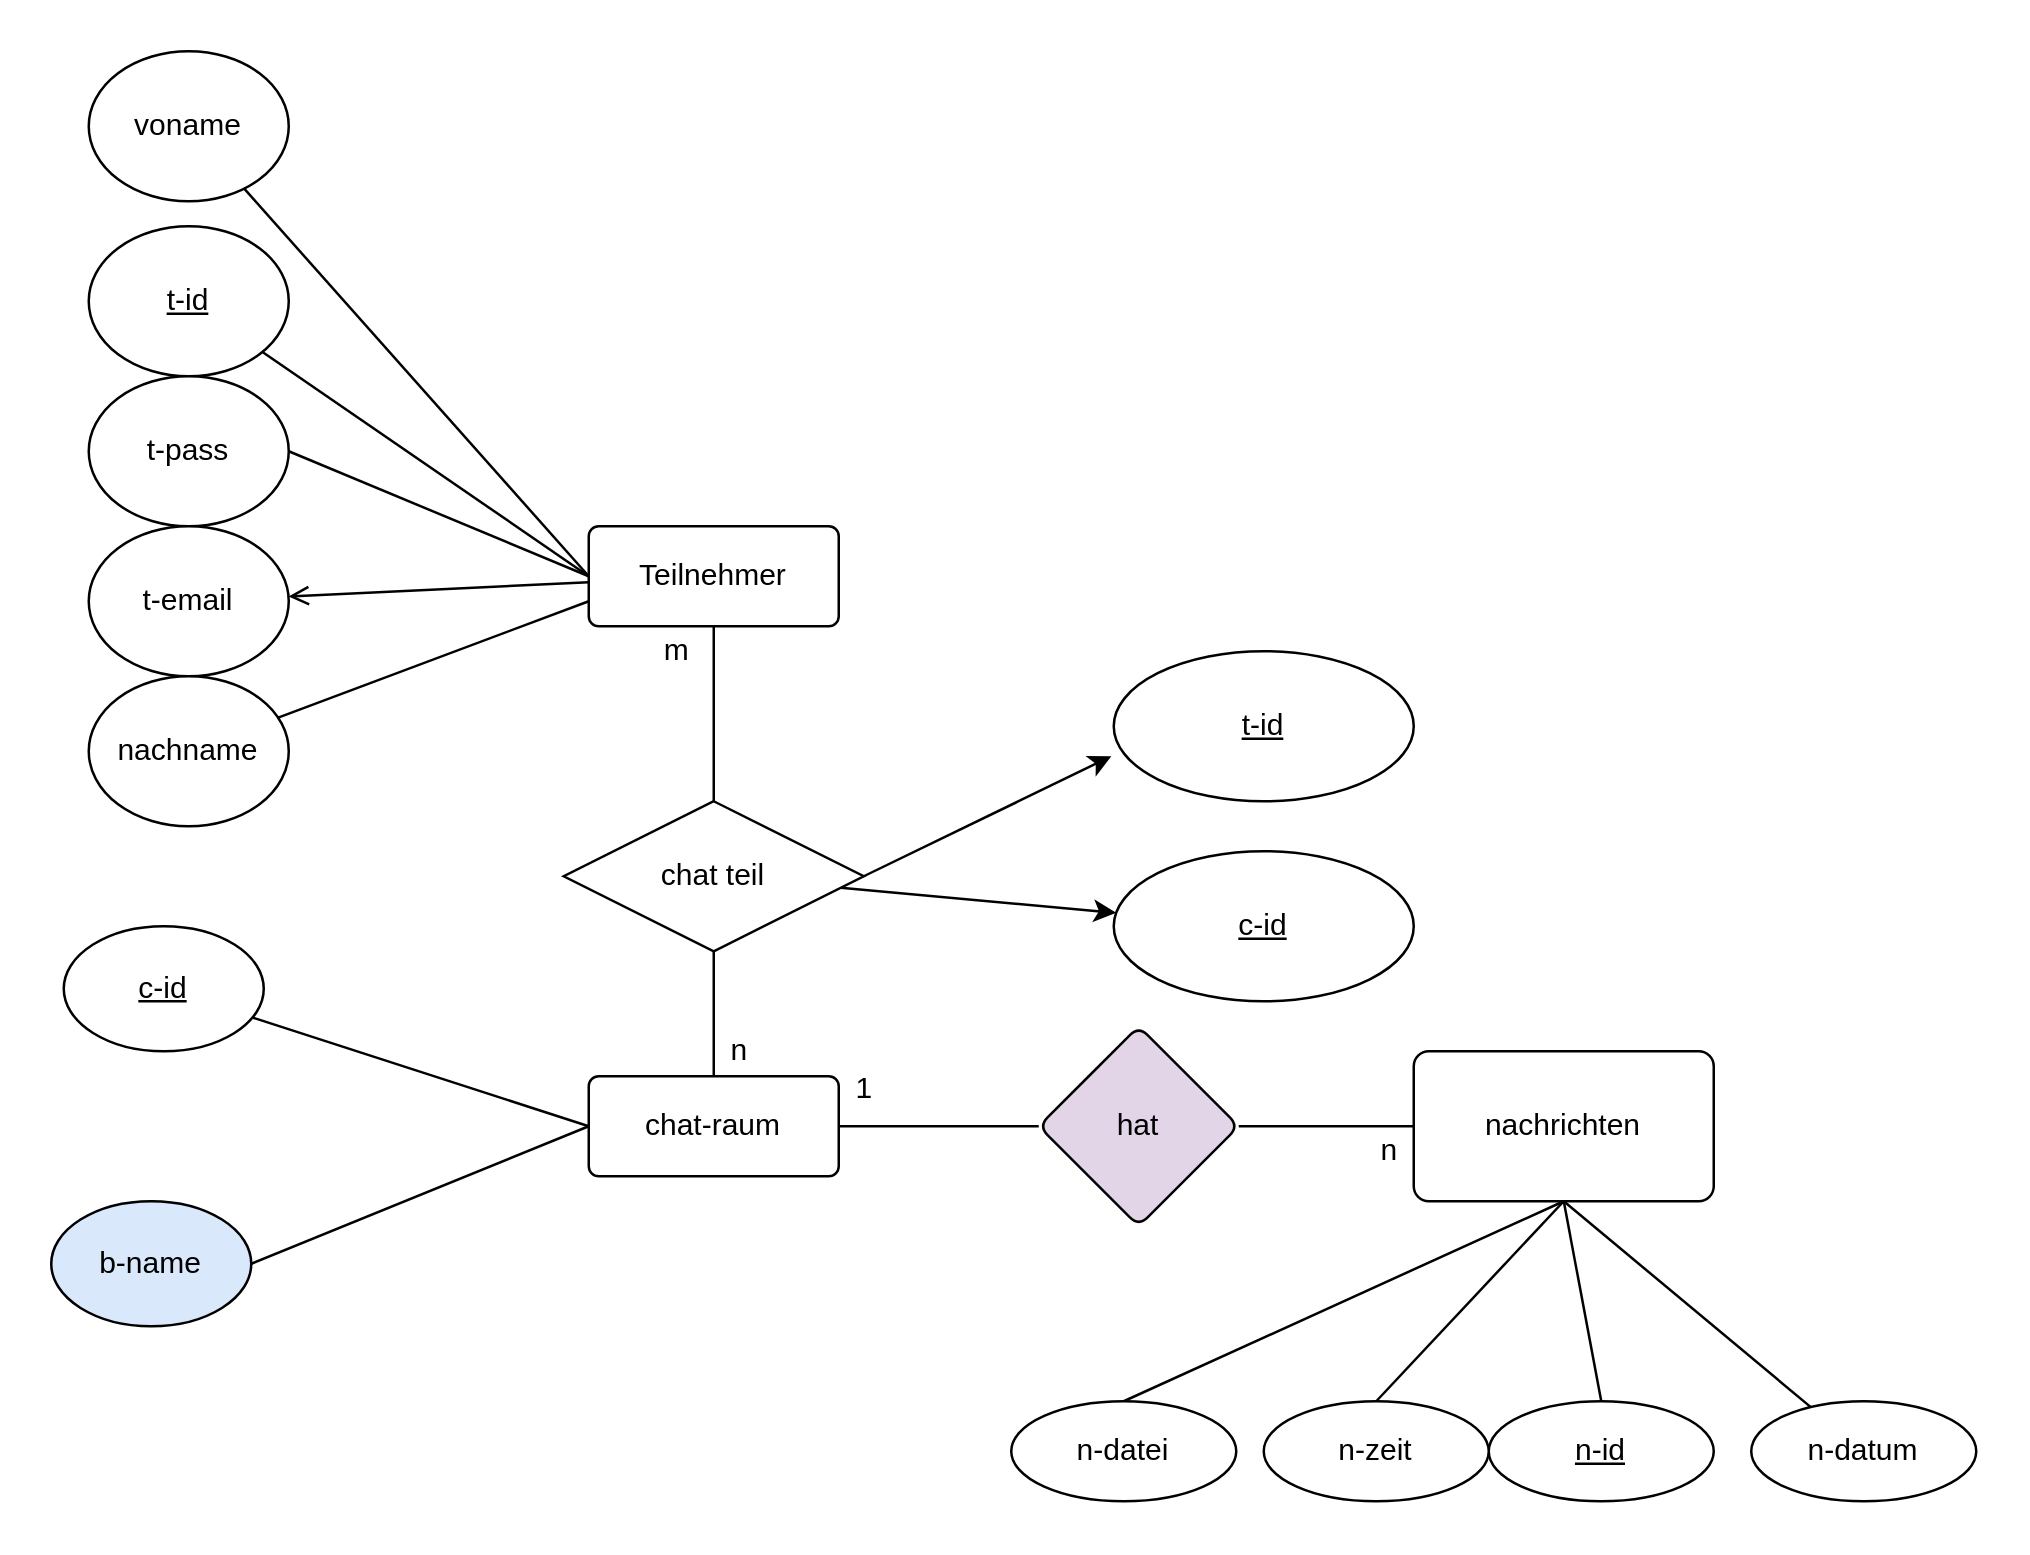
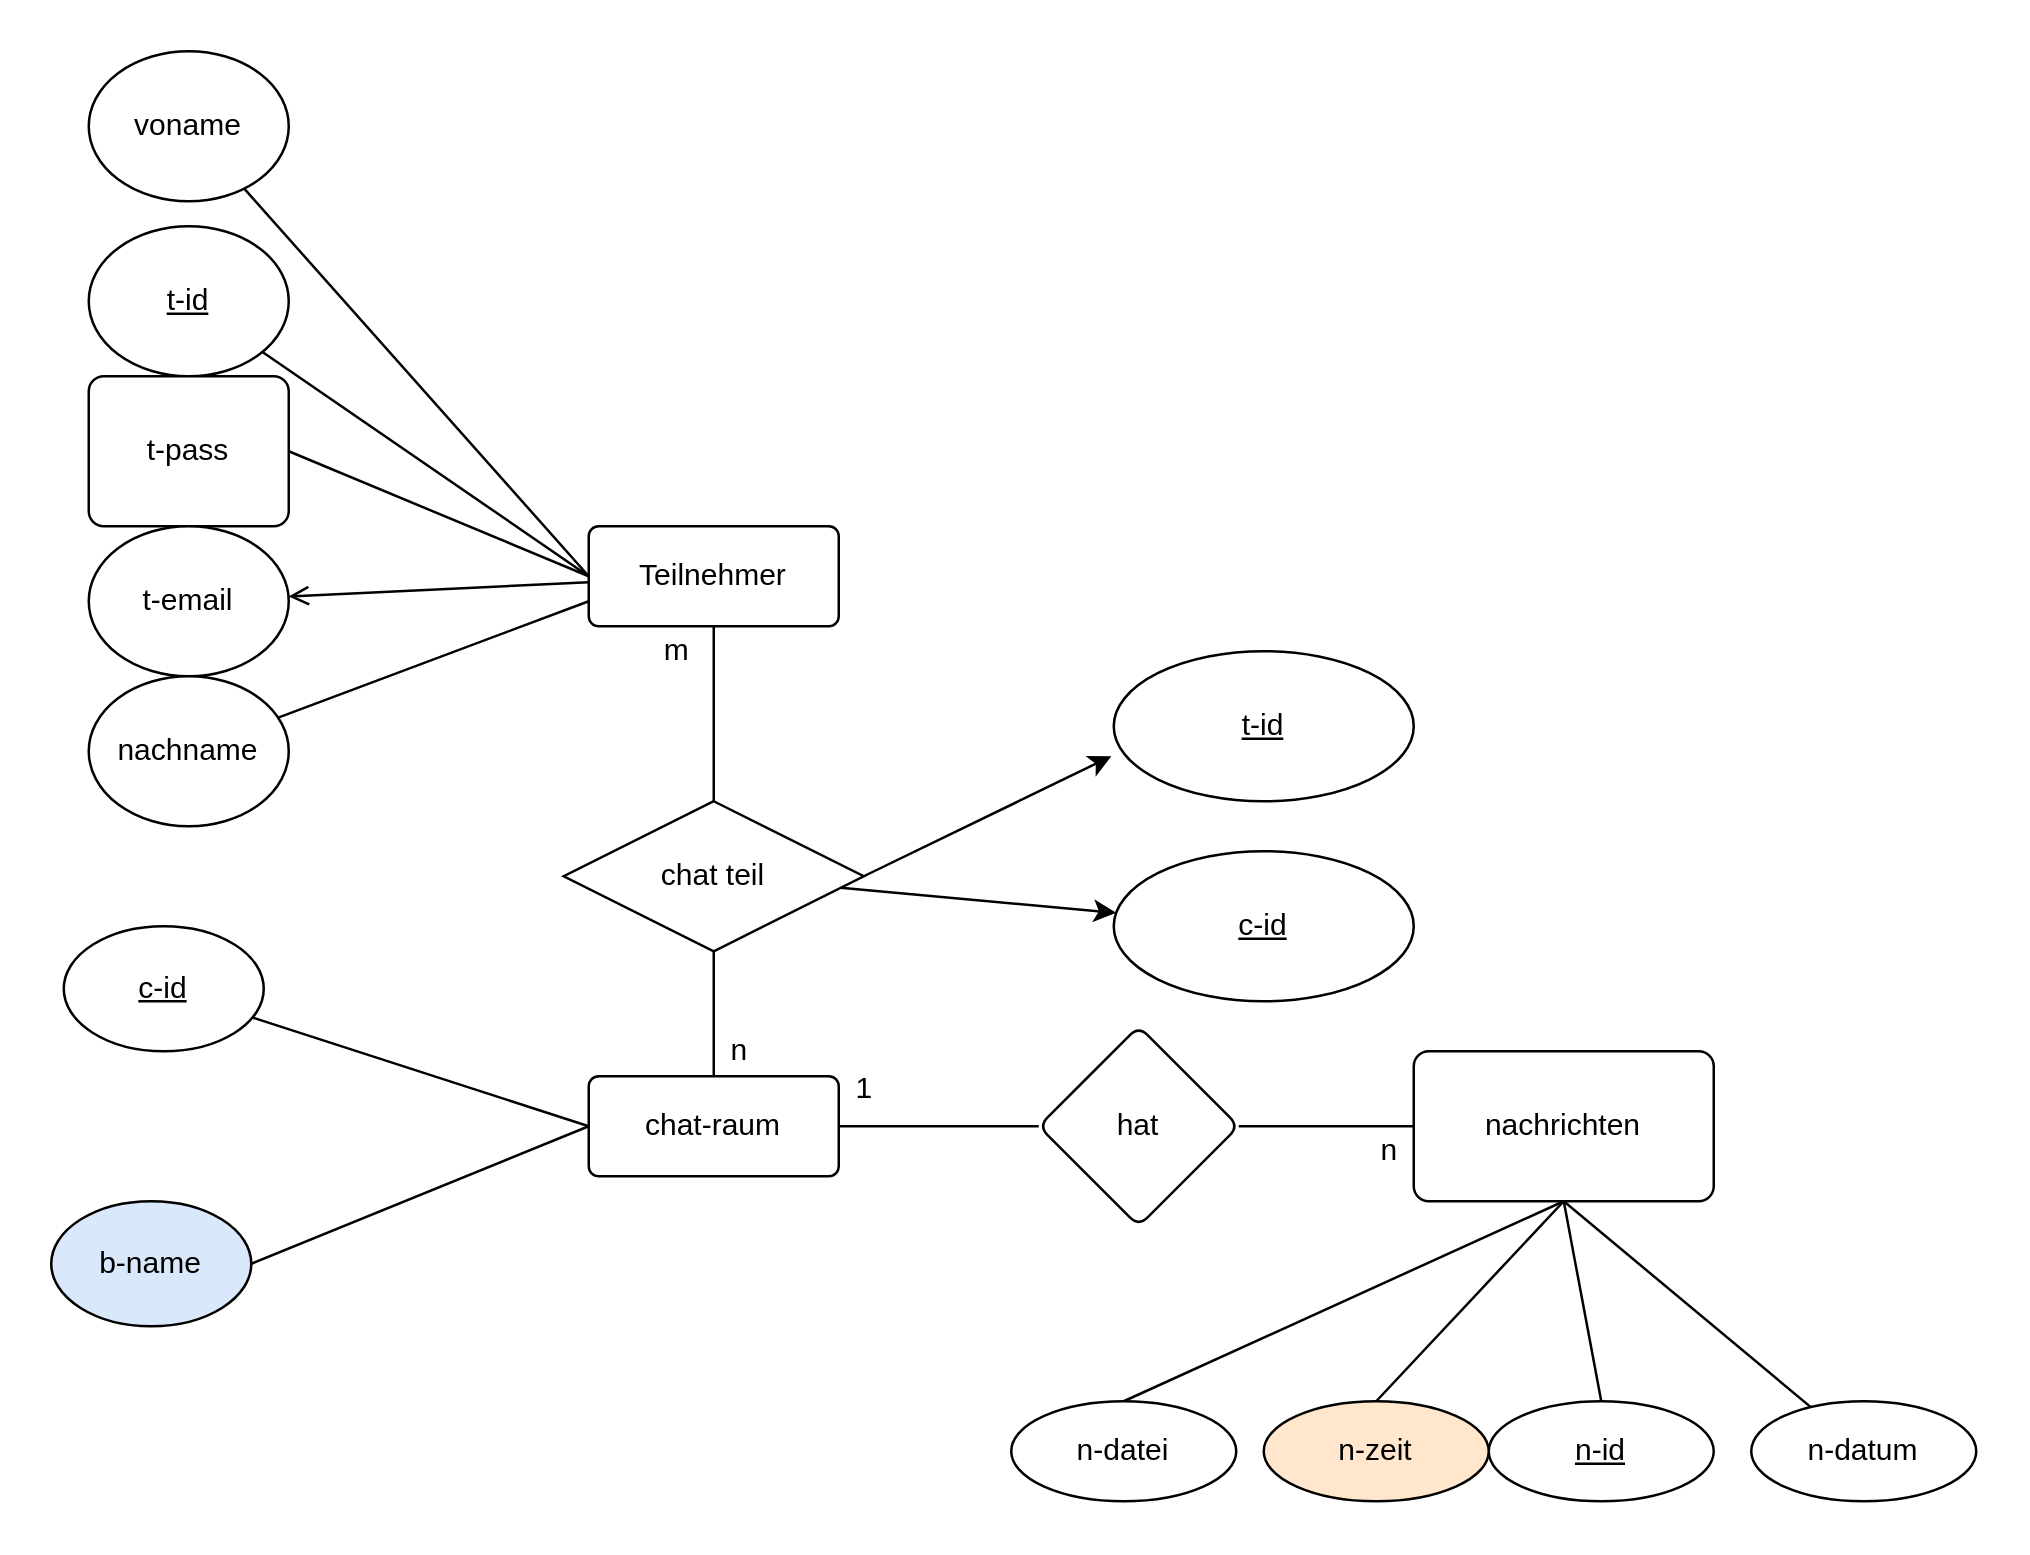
- <mxCell id="18" value="t-pass" style="ellipse;whiteSpace=wrap;html=1;rounded=1;arcSize=10;" vertex="1" parent="1"><mxGeometry x="35" y="150" width="80" height="60" as="geometry" /></mxCell>
+ <mxCell id="18" value="t-pass" style="whiteSpace=wrap;html=1;arcSize=10;rounded=1;" vertex="1" parent="1"><mxGeometry x="35" y="150" width="80" height="60" as="geometry" /></mxCell>
- <mxCell id="14" value="hat" style="rhombus;whiteSpace=wrap;html=1;rounded=1;arcSize=10;fillColor=#e1d5e7;" vertex="1" parent="1"><mxGeometry x="415" y="410" width="80" height="80" as="geometry" /></mxCell>
+ <mxCell id="14" value="hat" style="rhombus;whiteSpace=wrap;html=1;rounded=1;arcSize=10;" vertex="1" parent="1"><mxGeometry x="415" y="410" width="80" height="80" as="geometry" /></mxCell>
- <mxCell id="32" value="n-zeit" style="ellipse;whiteSpace=wrap;html=1;rounded=1;arcSize=10;" vertex="1" parent="1"><mxGeometry x="505" y="560" width="90" height="40" as="geometry" /></mxCell>
+ <mxCell id="32" value="n-zeit" style="ellipse;whiteSpace=wrap;html=1;rounded=1;arcSize=10;fillColor=#ffe6cc;" vertex="1" parent="1"><mxGeometry x="505" y="560" width="90" height="40" as="geometry" /></mxCell>
